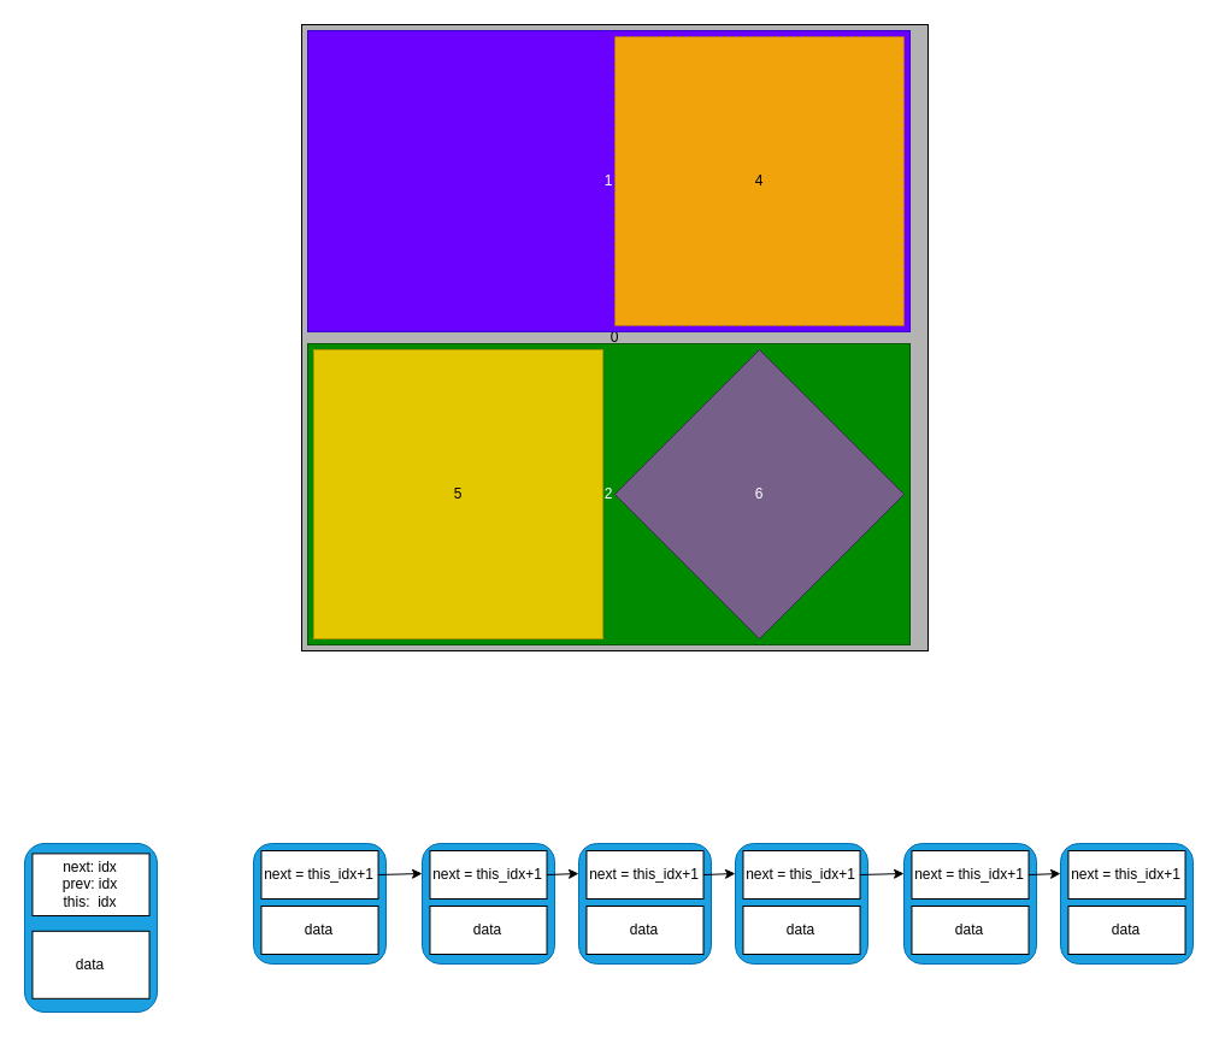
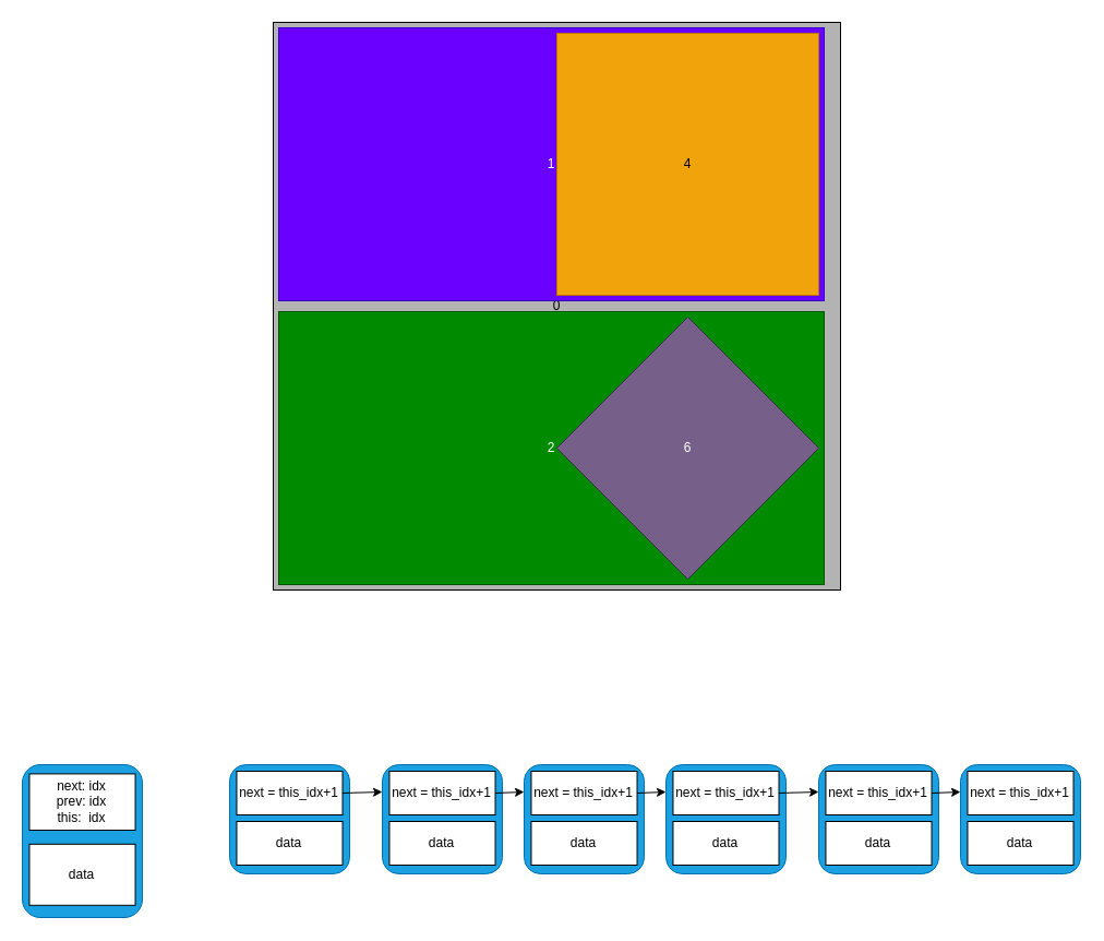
- <mxCell id="7" value="4" style="rounded=0;whiteSpace=wrap;html=1;fillColor=#f0a30a;fontColor=#000000;strokeColor=#BD7000;dashed=1;" parent="1" vertex="1"><mxGeometry x="510" y="30" width="240" height="240" as="geometry" /></mxCell>
+ <mxCell id="7" value="4" style="rounded=0;whiteSpace=wrap;html=1;fillColor=#f0a30a;fontColor=#000000;strokeColor=#BD7000;" parent="1" vertex="1"><mxGeometry x="510" y="30" width="240" height="240" as="geometry" /></mxCell>
- <mxCell id="5" value="5" style="rounded=0;whiteSpace=wrap;html=1;fillColor=#e3c800;fontColor=#000000;strokeColor=#B09500;" parent="1" vertex="1"><mxGeometry x="260" y="290" width="240" height="240" as="geometry" /></mxCell>
